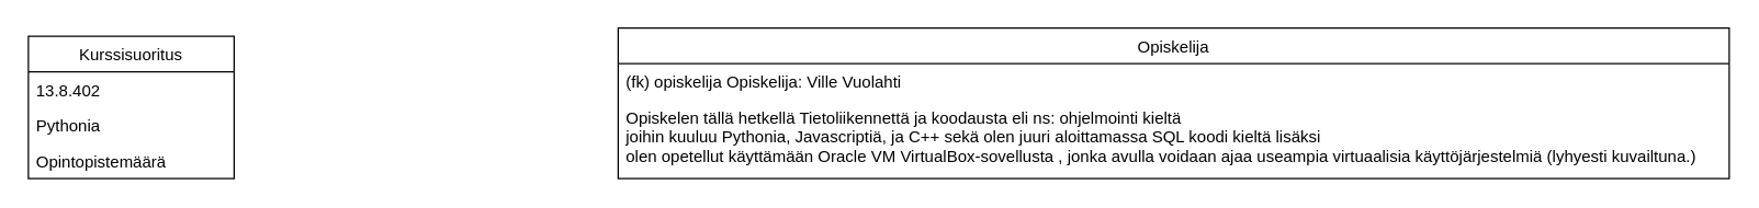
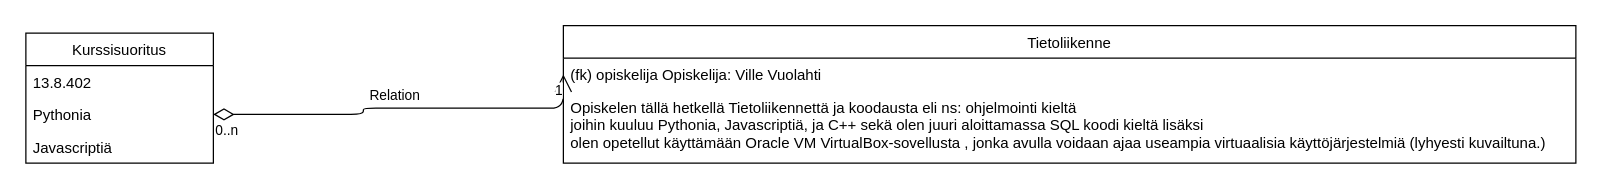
- <mxCell id="2" value="Opiskelija" style="swimlane;fontStyle=0;childLayout=stackLayout;horizontal=1;startSize=26;fillColor=none;horizontalStack=0;resizeParent=1;resizeParentMax=0;resizeLast=0;collapsible=1;marginBottom=0;" vertex="1" parent="1"><mxGeometry x="450" y="20" width="810" height="110" as="geometry" /></mxCell>
+ <mxCell id="2" value="Tietoliikenne" style="swimlane;fontStyle=0;childLayout=stackLayout;horizontal=1;startSize=26;fillColor=none;horizontalStack=0;resizeParent=1;resizeParentMax=0;resizeLast=0;collapsible=1;marginBottom=0;" vertex="1" parent="1"><mxGeometry x="450" y="20" width="810" height="110" as="geometry" /></mxCell>
+ <mxCell id="5" value="Relation" style="endArrow=open;html=1;endSize=12;startArrow=diamondThin;startSize=14;startFill=0;edgeStyle=orthogonalEdgeStyle;entryX=0;entryY=0.5;entryDx=0;entryDy=0;exitX=1;exitY=0.5;exitDx=0;exitDy=0;" edge="1" parent="1" source="10" target="3"><mxGeometry x="-0.038" y="10" relative="1" as="geometry"><mxPoint x="300" y="86" as="sourcePoint" /><mxPoint x="450" y="146" as="targetPoint" /><Array as="points"><mxPoint x="290" y="91" /><mxPoint x="290" y="86" /><mxPoint x="450" y="86" /></Array><mxPoint as="offset" /></mxGeometry></mxCell>
+ <mxCell id="6" value="0..n" style="edgeLabel;resizable=0;html=1;align=left;verticalAlign=top;" connectable="0" vertex="1" parent="5"><mxGeometry x="-1" relative="1" as="geometry" /></mxCell>
+ <mxCell id="7" value="1" style="edgeLabel;resizable=0;html=1;align=right;verticalAlign=top;" connectable="0" vertex="1" parent="5"><mxGeometry x="1" relative="1" as="geometry" /></mxCell>
- <mxCell id="11" value="Opintopistemäärä" style="text;strokeColor=none;fillColor=none;align=left;verticalAlign=top;spacingLeft=4;spacingRight=4;overflow=hidden;rotatable=0;points=[[0,0.5],[1,0.5]];portConstraint=eastwest;" vertex="1" parent="8"><mxGeometry y="78" width="150" height="26" as="geometry" /></mxCell>
+ <mxCell id="11" value="Javascriptiä" style="text;strokeColor=none;fillColor=none;align=left;verticalAlign=top;spacingLeft=4;spacingRight=4;overflow=hidden;rotatable=0;points=[[0,0.5],[1,0.5]];portConstraint=eastwest;" vertex="1" parent="8"><mxGeometry y="78" width="150" height="26" as="geometry" /></mxCell>
